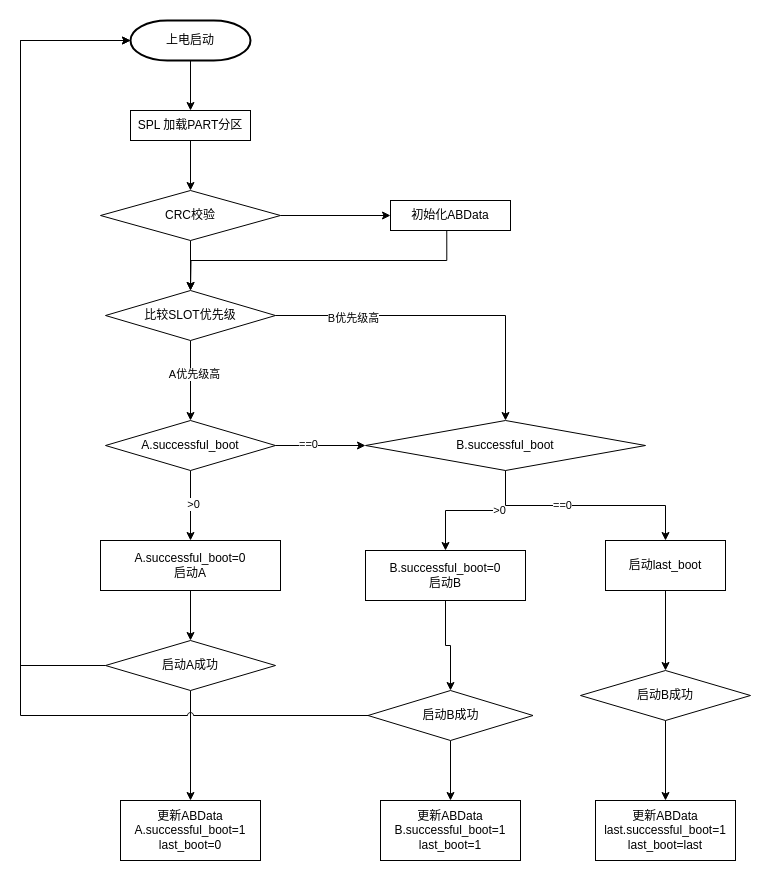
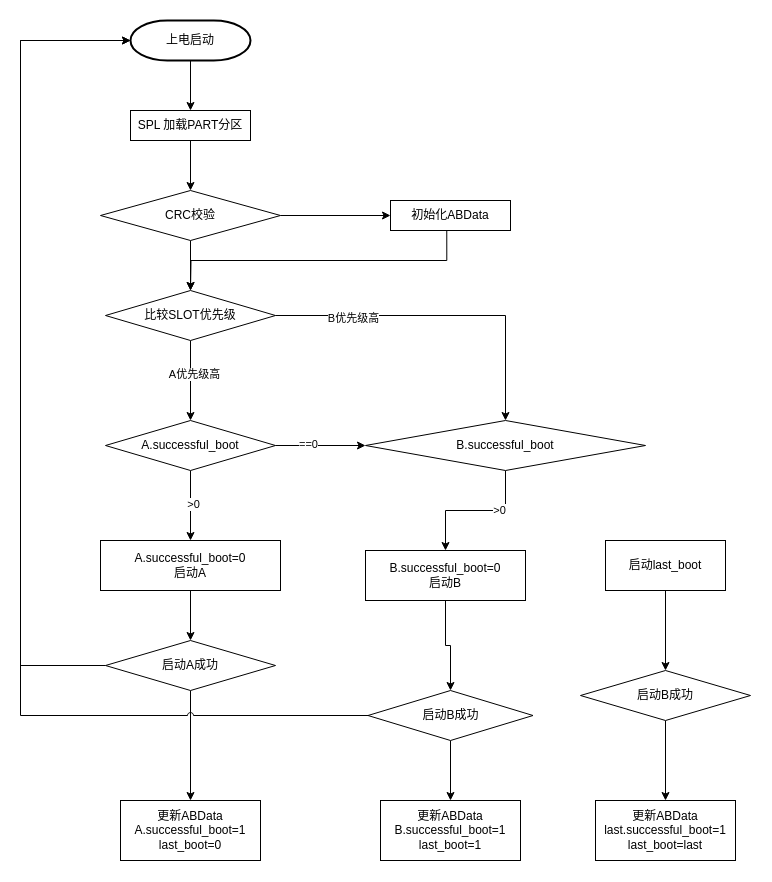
- <mxCell id="29" style="edgeStyle=orthogonalEdgeStyle;rounded=0;orthogonalLoop=1;jettySize=auto;html=1;entryX=0.5;entryY=0;entryDx=0;entryDy=0;" parent="1" source="31" edge="1" target="38"><mxGeometry relative="1" as="geometry"><mxPoint x="640" y="540" as="targetPoint" /></mxGeometry></mxCell>
- <mxCell id="30" value="==0" style="edgeLabel;html=1;align=center;verticalAlign=middle;resizable=0;points=[];" parent="29" vertex="1" connectable="0"><mxGeometry x="-0.232" y="1" relative="1" as="geometry"><mxPoint x="3" as="offset" /></mxGeometry></mxCell>
